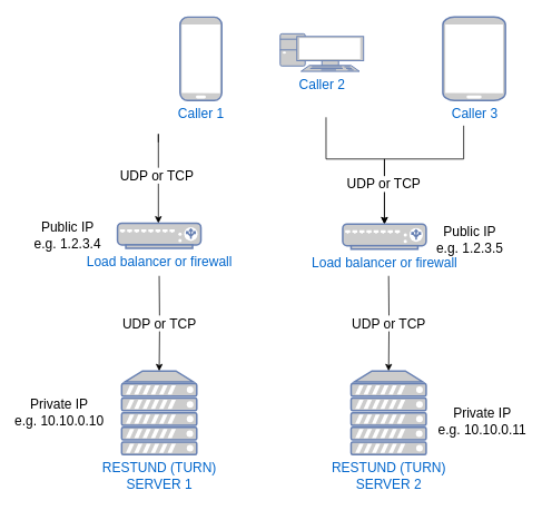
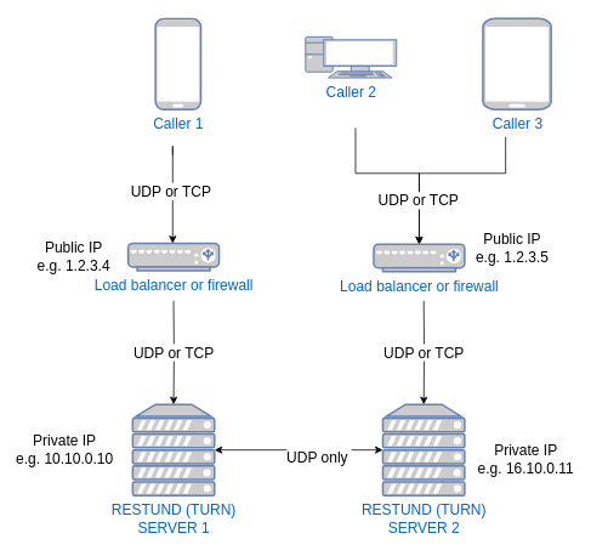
- <mxCell id="11" value="Caller 1" style="fontColor=#0066CC;verticalAlign=top;verticalLabelPosition=bottom;labelPosition=center;align=center;html=1;outlineConnect=0;fillColor=#CCCCCC;strokeColor=#6881B3;gradientColor=none;gradientDirection=north;strokeWidth=2;shape=mxgraph.networks.mobile;fontSize=16;" vertex="1" parent="1"><mxGeometry x="215" y="20" width="50" height="100" as="geometry" /></mxCell>
+ <mxCell id="11" value="Caller 1" style="fontColor=#0066CC;verticalAlign=top;verticalLabelPosition=bottom;labelPosition=center;align=center;html=1;outlineConnect=0;fillColor=#CCCCCC;strokeColor=#6881B3;gradientColor=none;gradientDirection=north;strokeWidth=2;shape=mxgraph.networks.mobile;fontSize=16;" vertex="1" parent="1"><mxGeometry x="170" y="20" width="50" height="100" as="geometry" /></mxCell>
- <mxCell id="19" value="&lt;div style=&quot;font-size: 16px;&quot;&gt;Public IP &lt;br style=&quot;font-size: 16px;&quot;&gt;&lt;/div&gt;&lt;div style=&quot;font-size: 16px;&quot;&gt;e.g. 1.2.3.5&lt;/div&gt;" style="text;html=1;resizable=0;autosize=1;align=center;verticalAlign=middle;points=[];fillColor=none;strokeColor=none;rounded=0;fontSize=16;" vertex="1" parent="1"><mxGeometry x="522" y="272" width="80" height="30" as="geometry" /></mxCell>
+ <mxCell id="19" value="&lt;div style=&quot;font-size: 16px;&quot;&gt;Public IP &lt;br style=&quot;font-size: 16px;&quot;&gt;&lt;/div&gt;&lt;div style=&quot;font-size: 16px;&quot;&gt;e.g. 1.2.3.5&lt;/div&gt;" style="text;html=1;resizable=0;autosize=1;align=center;verticalAlign=middle;points=[];fillColor=none;strokeColor=none;rounded=0;fontSize=16;" vertex="1" parent="1"><mxGeometry x="522" y="257" width="80" height="30" as="geometry" /></mxCell>
+ <mxCell id="5" value="" style="endArrow=classic;startArrow=classic;html=1;exitX=1;exitY=0.5;exitDx=0;exitDy=0;exitPerimeter=0;fontSize=16;" edge="1" parent="1" source="3" target="4"><mxGeometry width="50" height="50" relative="1" as="geometry"><mxPoint x="440" y="390" as="sourcePoint" /><mxPoint x="490" y="340" as="targetPoint" /></mxGeometry></mxCell>
+ <mxCell id="6" value="&lt;div style=&quot;font-size: 16px;&quot;&gt;&amp;nbsp; &lt;br style=&quot;font-size: 16px;&quot;&gt;&lt;/div&gt;&lt;div style=&quot;font-size: 16px;&quot;&gt;UDP only&amp;nbsp; &lt;br style=&quot;font-size: 16px;&quot;&gt;&lt;/div&gt;" style="text;html=1;resizable=0;points=[];align=center;verticalAlign=middle;labelBackgroundColor=#ffffff;fontSize=16;" vertex="1" connectable="0" parent="5"><mxGeometry x="0.228" y="3" relative="1" as="geometry"><mxPoint as="offset" /></mxGeometry></mxCell>
- <mxCell id="21" value="Private IP &lt;br style=&quot;font-size: 16px;&quot;&gt;e.g. 10.10.0.11" style="text;html=1;resizable=0;autosize=1;align=center;verticalAlign=middle;points=[];fillColor=none;strokeColor=none;rounded=0;fontSize=16;" vertex="1" parent="1"><mxGeometry x="527" y="489" width="100" height="30" as="geometry" /></mxCell>
+ <mxCell id="21" value="Private IP &lt;br style=&quot;font-size: 16px;&quot;&gt;e.g. 16.10.0.11" style="text;html=1;resizable=0;autosize=1;align=center;verticalAlign=middle;points=[];fillColor=none;strokeColor=none;rounded=0;fontSize=16;" vertex="1" parent="1"><mxGeometry x="527" y="489" width="100" height="30" as="geometry" /></mxCell>
